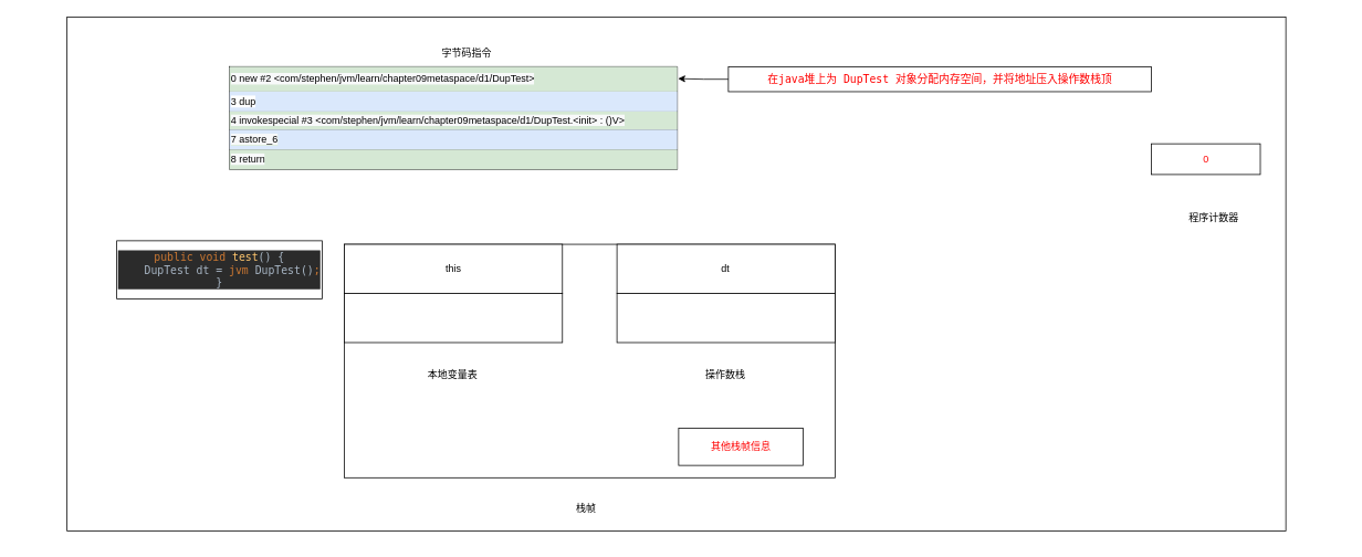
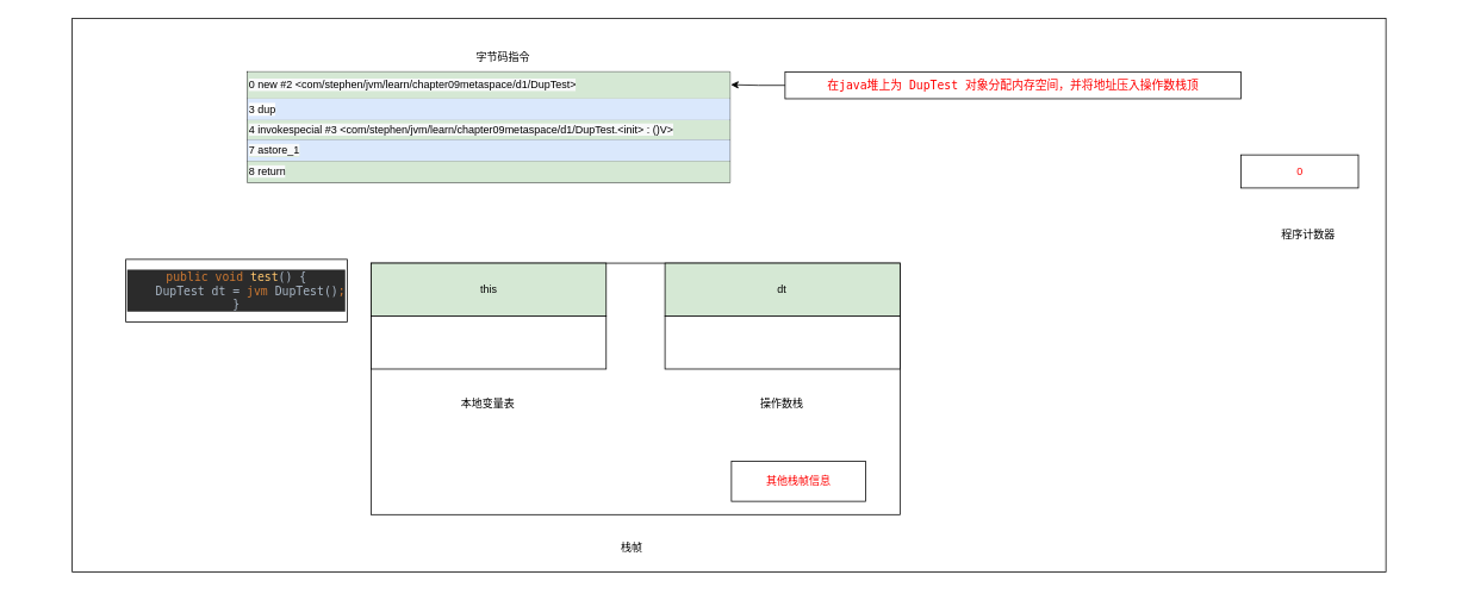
- <mxCell id="25" value="&lt;span style=&quot;background-color: rgb(248, 249, 250);&quot;&gt;7 astore_6&lt;/span&gt;" style="shape=partialRectangle;html=1;whiteSpace=wrap;connectable=0;fillColor=#dae8fc;top=0;left=0;bottom=0;right=0;overflow=hidden;labelBackgroundColor=#D5E8D4;strokeColor=#6c8ebf;strokeWidth=1;align=left;" vertex="1" parent="24"><mxGeometry width="540" height="24" as="geometry"><mxRectangle width="540" height="24" as="alternateBounds" /></mxGeometry></mxCell>
+ <mxCell id="25" value="&lt;span style=&quot;background-color: rgb(248, 249, 250);&quot;&gt;7 astore_1&lt;/span&gt;" style="shape=partialRectangle;html=1;whiteSpace=wrap;connectable=0;fillColor=#dae8fc;top=0;left=0;bottom=0;right=0;overflow=hidden;labelBackgroundColor=#D5E8D4;strokeColor=#6c8ebf;strokeWidth=1;align=left;" vertex="1" parent="24"><mxGeometry width="540" height="24" as="geometry"><mxRectangle width="540" height="24" as="alternateBounds" /></mxGeometry></mxCell>
- <mxCell id="9" value="this" style="rounded=0;whiteSpace=wrap;html=1;strokeColor=default;" parent="4" vertex="1"><mxGeometry x="306.849" y="252" width="263.014" height="59.294" as="geometry" /></mxCell>
+ <mxCell id="9" value="this" style="rounded=0;whiteSpace=wrap;html=1;strokeColor=default;fillColor=#d5e8d4;" parent="4" vertex="1"><mxGeometry x="306.849" y="252" width="263.014" height="59.294" as="geometry" /></mxCell>
- <mxCell id="11" value="dt" style="rounded=0;whiteSpace=wrap;html=1;strokeColor=default;" parent="4" vertex="1"><mxGeometry x="635.616" y="252" width="263.014" height="59.294" as="geometry" /></mxCell>
+ <mxCell id="11" value="dt" style="rounded=0;whiteSpace=wrap;html=1;strokeColor=default;fillColor=#d5e8d4;" parent="4" vertex="1"><mxGeometry x="635.616" y="252" width="263.014" height="59.294" as="geometry" /></mxCell>
